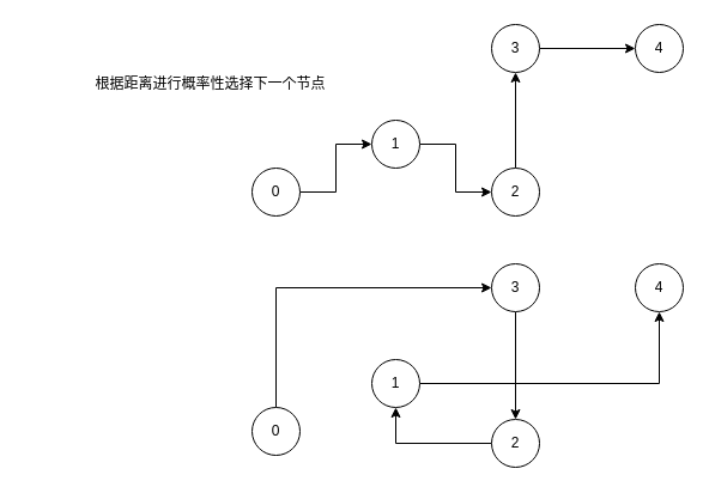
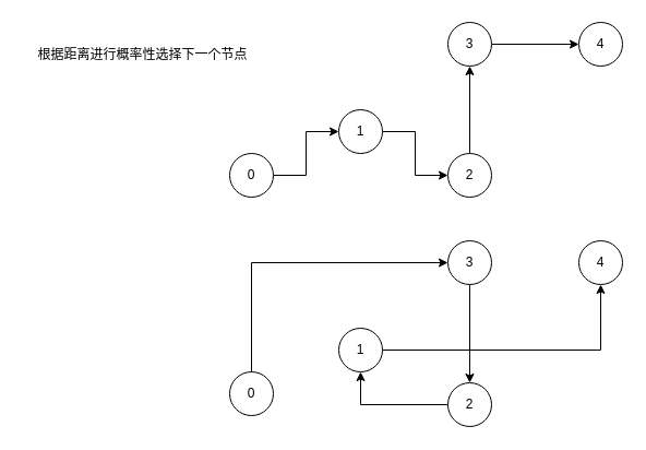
- <mxCell id="20" value="根据距离进行概率性选择下一个节点" style="text;html=1;align=center;verticalAlign=middle;resizable=0;points=[];autosize=1;strokeColor=none;fillColor=none;" vertex="1" parent="1"><mxGeometry x="65" y="55" width="220" height="30" as="geometry" /></mxCell>
+ <mxCell id="20" value="根据距离进行概率性选择下一个节点" style="text;html=1;align=center;verticalAlign=middle;resizable=0;points=[];autosize=1;strokeColor=none;fillColor=none;" vertex="1" parent="1"><mxGeometry x="20" y="35" width="220" height="30" as="geometry" /></mxCell>
